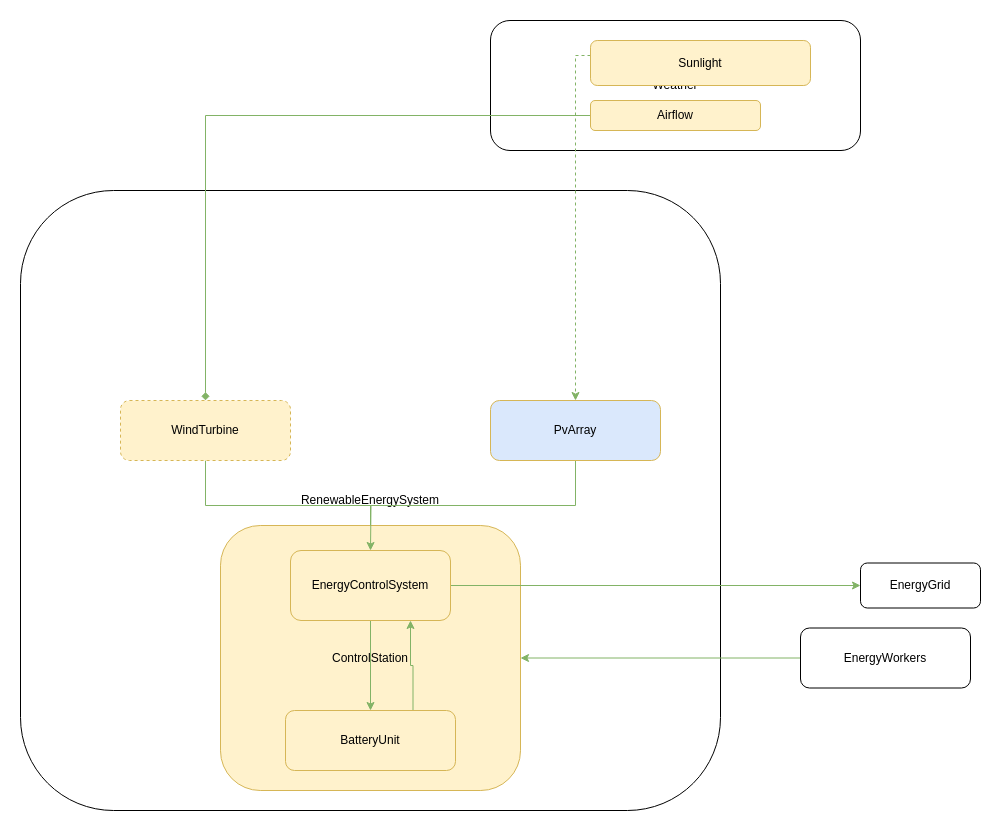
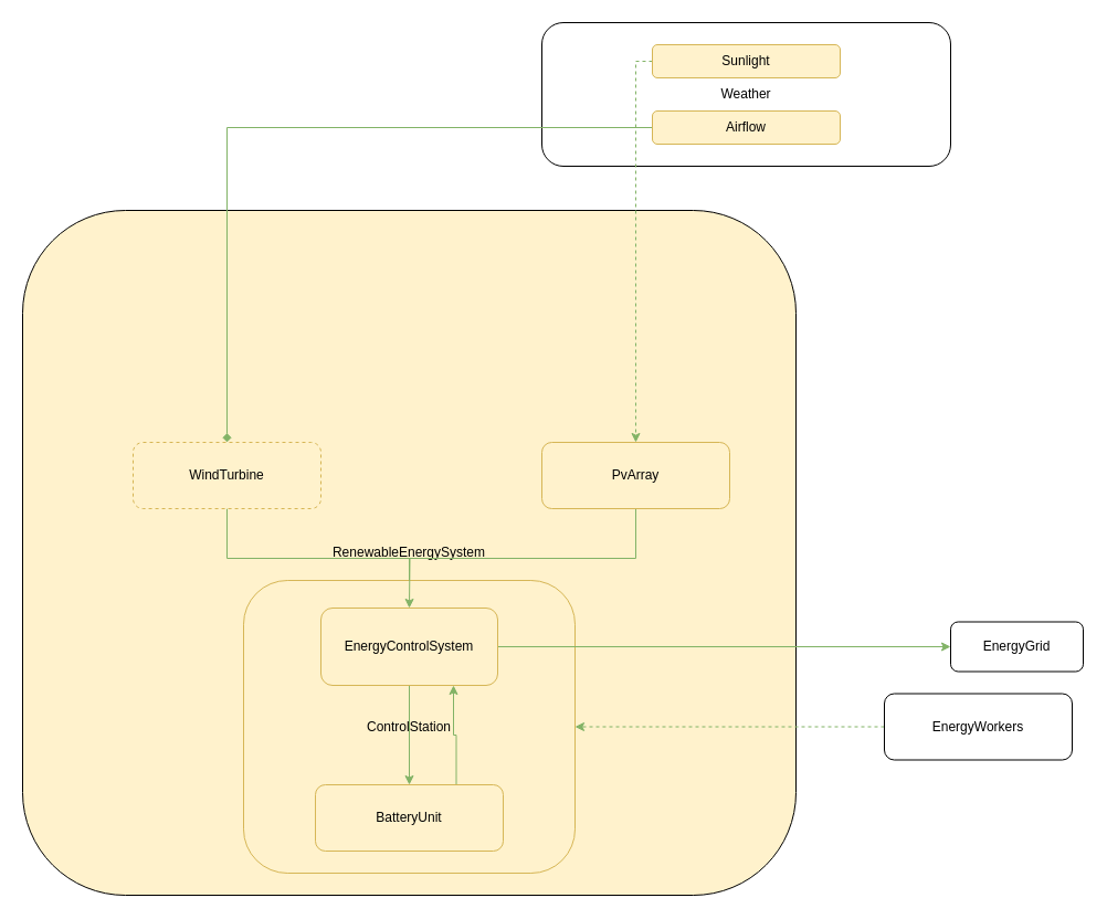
- <mxCell id="17" value="Sunlight" style="rounded=1;whiteSpace=wrap;html=1;fillColor=#fff2cc;strokeColor=#d6b656;" parent="1" vertex="1"><mxGeometry x="590" y="40" width="220" height="45" as="geometry" /></mxCell>
+ <mxCell id="17" value="Sunlight" style="rounded=1;whiteSpace=wrap;html=1;fillColor=#fff2cc;strokeColor=#d6b656;" parent="1" vertex="1"><mxGeometry x="590" y="40" width="170" height="30" as="geometry" /></mxCell>
- <mxCell id="4" value="PvArray" style="rounded=1;whiteSpace=wrap;html=1;fillColor=#dae8fc;strokeColor=#d6b656;" parent="1" vertex="1"><mxGeometry x="490" y="400" width="170" height="60" as="geometry" /></mxCell>
+ <mxCell id="4" value="PvArray" style="rounded=1;whiteSpace=wrap;html=1;fillColor=#fff2cc;strokeColor=#d6b656;" parent="1" vertex="1"><mxGeometry x="490" y="400" width="170" height="60" as="geometry" /></mxCell>
- <mxCell id="2" value="RenewableEnergySystem" style="rounded=1;whiteSpace=wrap;html=1;" parent="1" vertex="1"><mxGeometry x="20" y="190" width="700" height="620" as="geometry" /></mxCell>
+ <mxCell id="2" value="RenewableEnergySystem" style="rounded=1;whiteSpace=wrap;html=1;fillColor=#fff2cc;" parent="1" vertex="1"><mxGeometry x="20" y="190" width="700" height="620" as="geometry" /></mxCell>
- <mxCell id="3" style="edgeStyle=orthogonalEdgeStyle;rounded=0;orthogonalLoop=1;jettySize=auto;html=1;exitX=0.5;exitY=1;exitDx=0;exitDy=0;fillColor=#d5e8d4;strokeColor=#82b366;endArrow=open;" parent="1" source="4" target="10" edge="1"><mxGeometry relative="1" as="geometry" /></mxCell>
+ <mxCell id="3" style="edgeStyle=orthogonalEdgeStyle;rounded=0;orthogonalLoop=1;jettySize=auto;html=1;exitX=0.5;exitY=1;exitDx=0;exitDy=0;fillColor=#d5e8d4;strokeColor=#82b366;" parent="1" source="4" target="10" edge="1"><mxGeometry relative="1" as="geometry" /></mxCell>
- <mxCell id="11" style="edgeStyle=orthogonalEdgeStyle;rounded=0;orthogonalLoop=1;jettySize=auto;html=1;exitX=0;exitY=0.5;exitDx=0;exitDy=0;entryX=1;entryY=0.5;entryDx=0;entryDy=0;fillColor=#d5e8d4;strokeColor=#82b366;" parent="1" source="12" target="5" edge="1"><mxGeometry relative="1" as="geometry" /></mxCell>
+ <mxCell id="11" style="edgeStyle=orthogonalEdgeStyle;rounded=0;orthogonalLoop=1;jettySize=auto;html=1;exitX=0;exitY=0.5;exitDx=0;exitDy=0;entryX=1;entryY=0.5;entryDx=0;entryDy=0;fillColor=#d5e8d4;strokeColor=#82b366;dashed=1;" parent="1" source="12" target="5" edge="1"><mxGeometry relative="1" as="geometry" /></mxCell>
